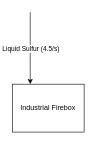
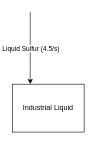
- <mxCell id="3" value="Industrial Firebox" style="text;html=1;align=center;verticalAlign=middle;whiteSpace=wrap;rounded=0;" parent="1" vertex="1"><mxGeometry x="30" y="150" width="100" height="60" as="geometry" /></mxCell>
+ <mxCell id="3" value="Industrial Liquid" style="text;html=1;align=center;verticalAlign=middle;whiteSpace=wrap;rounded=0;" parent="1" vertex="1"><mxGeometry x="30" y="150" width="100" height="60" as="geometry" /></mxCell>
